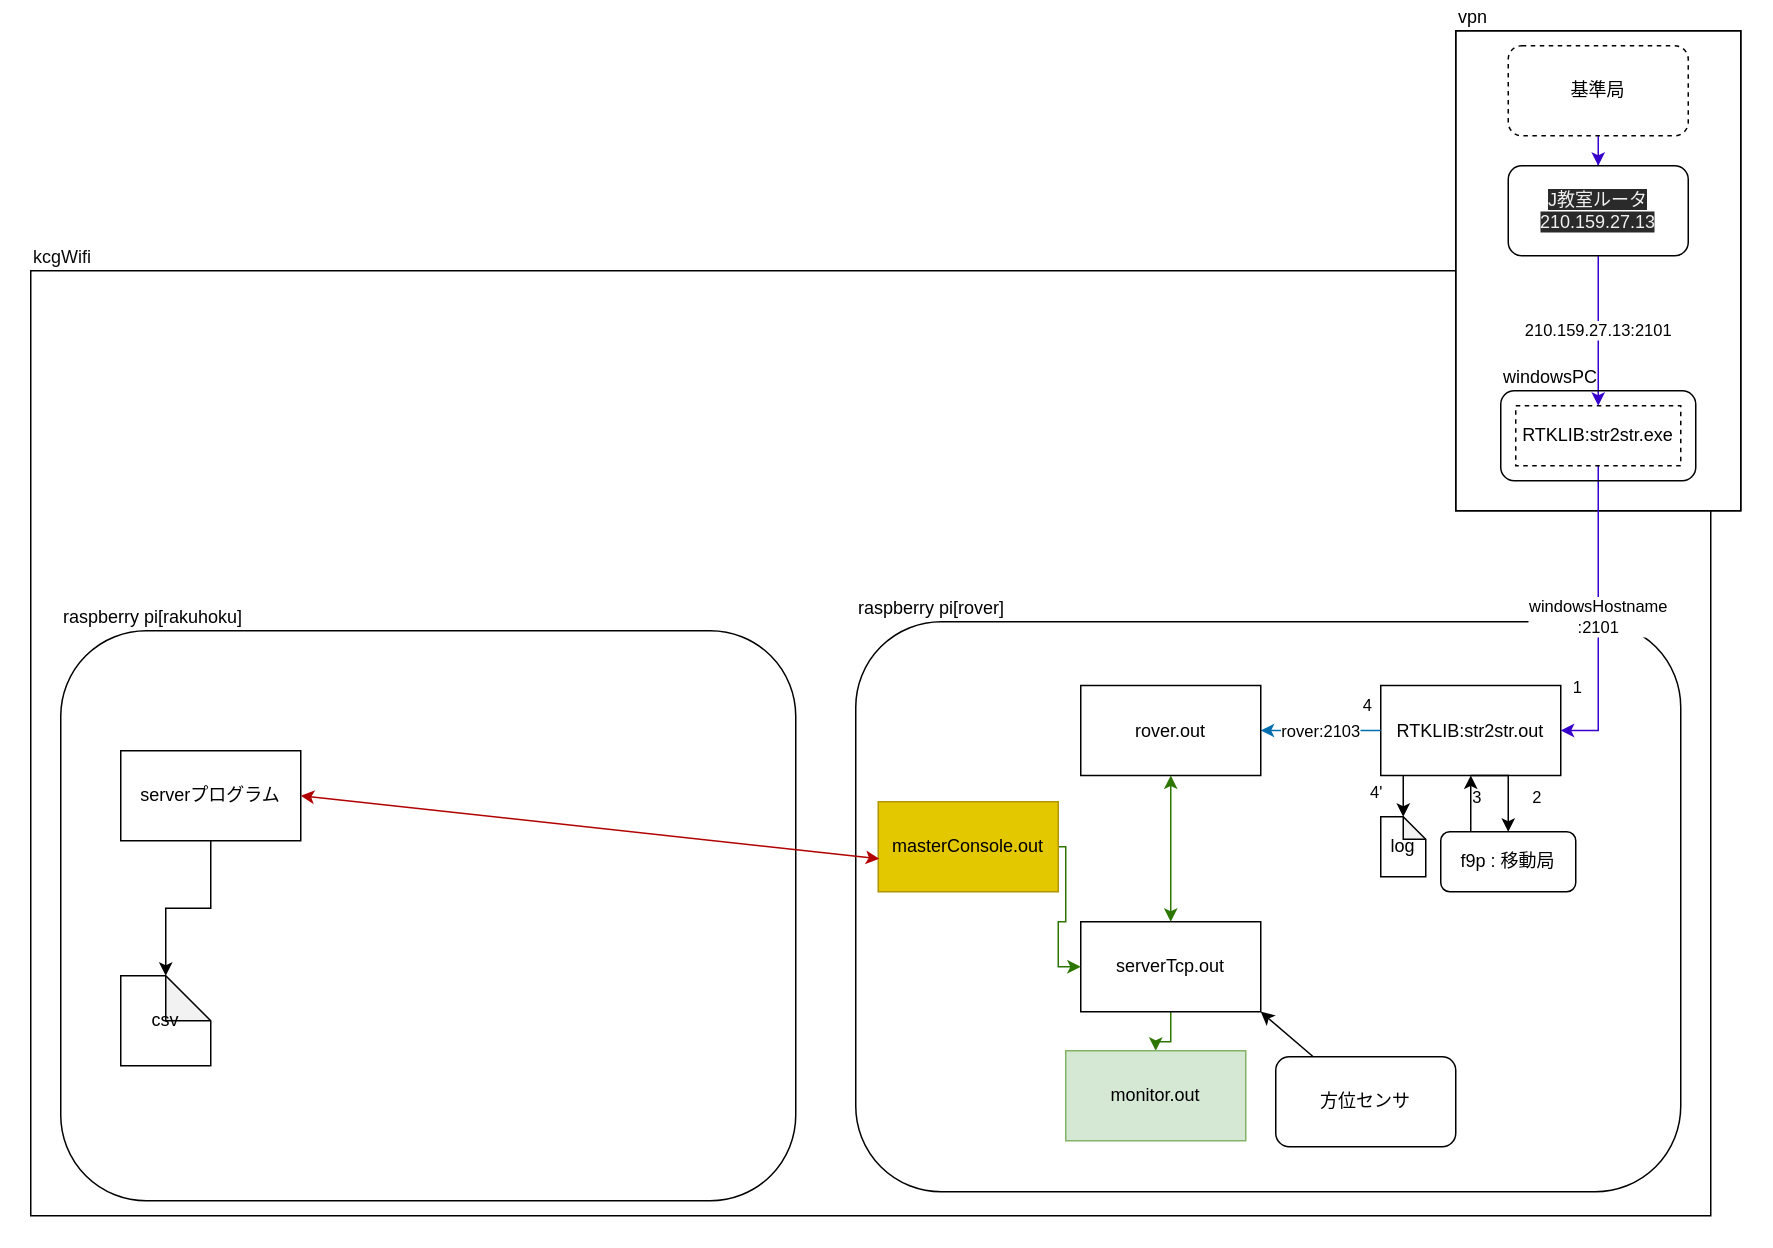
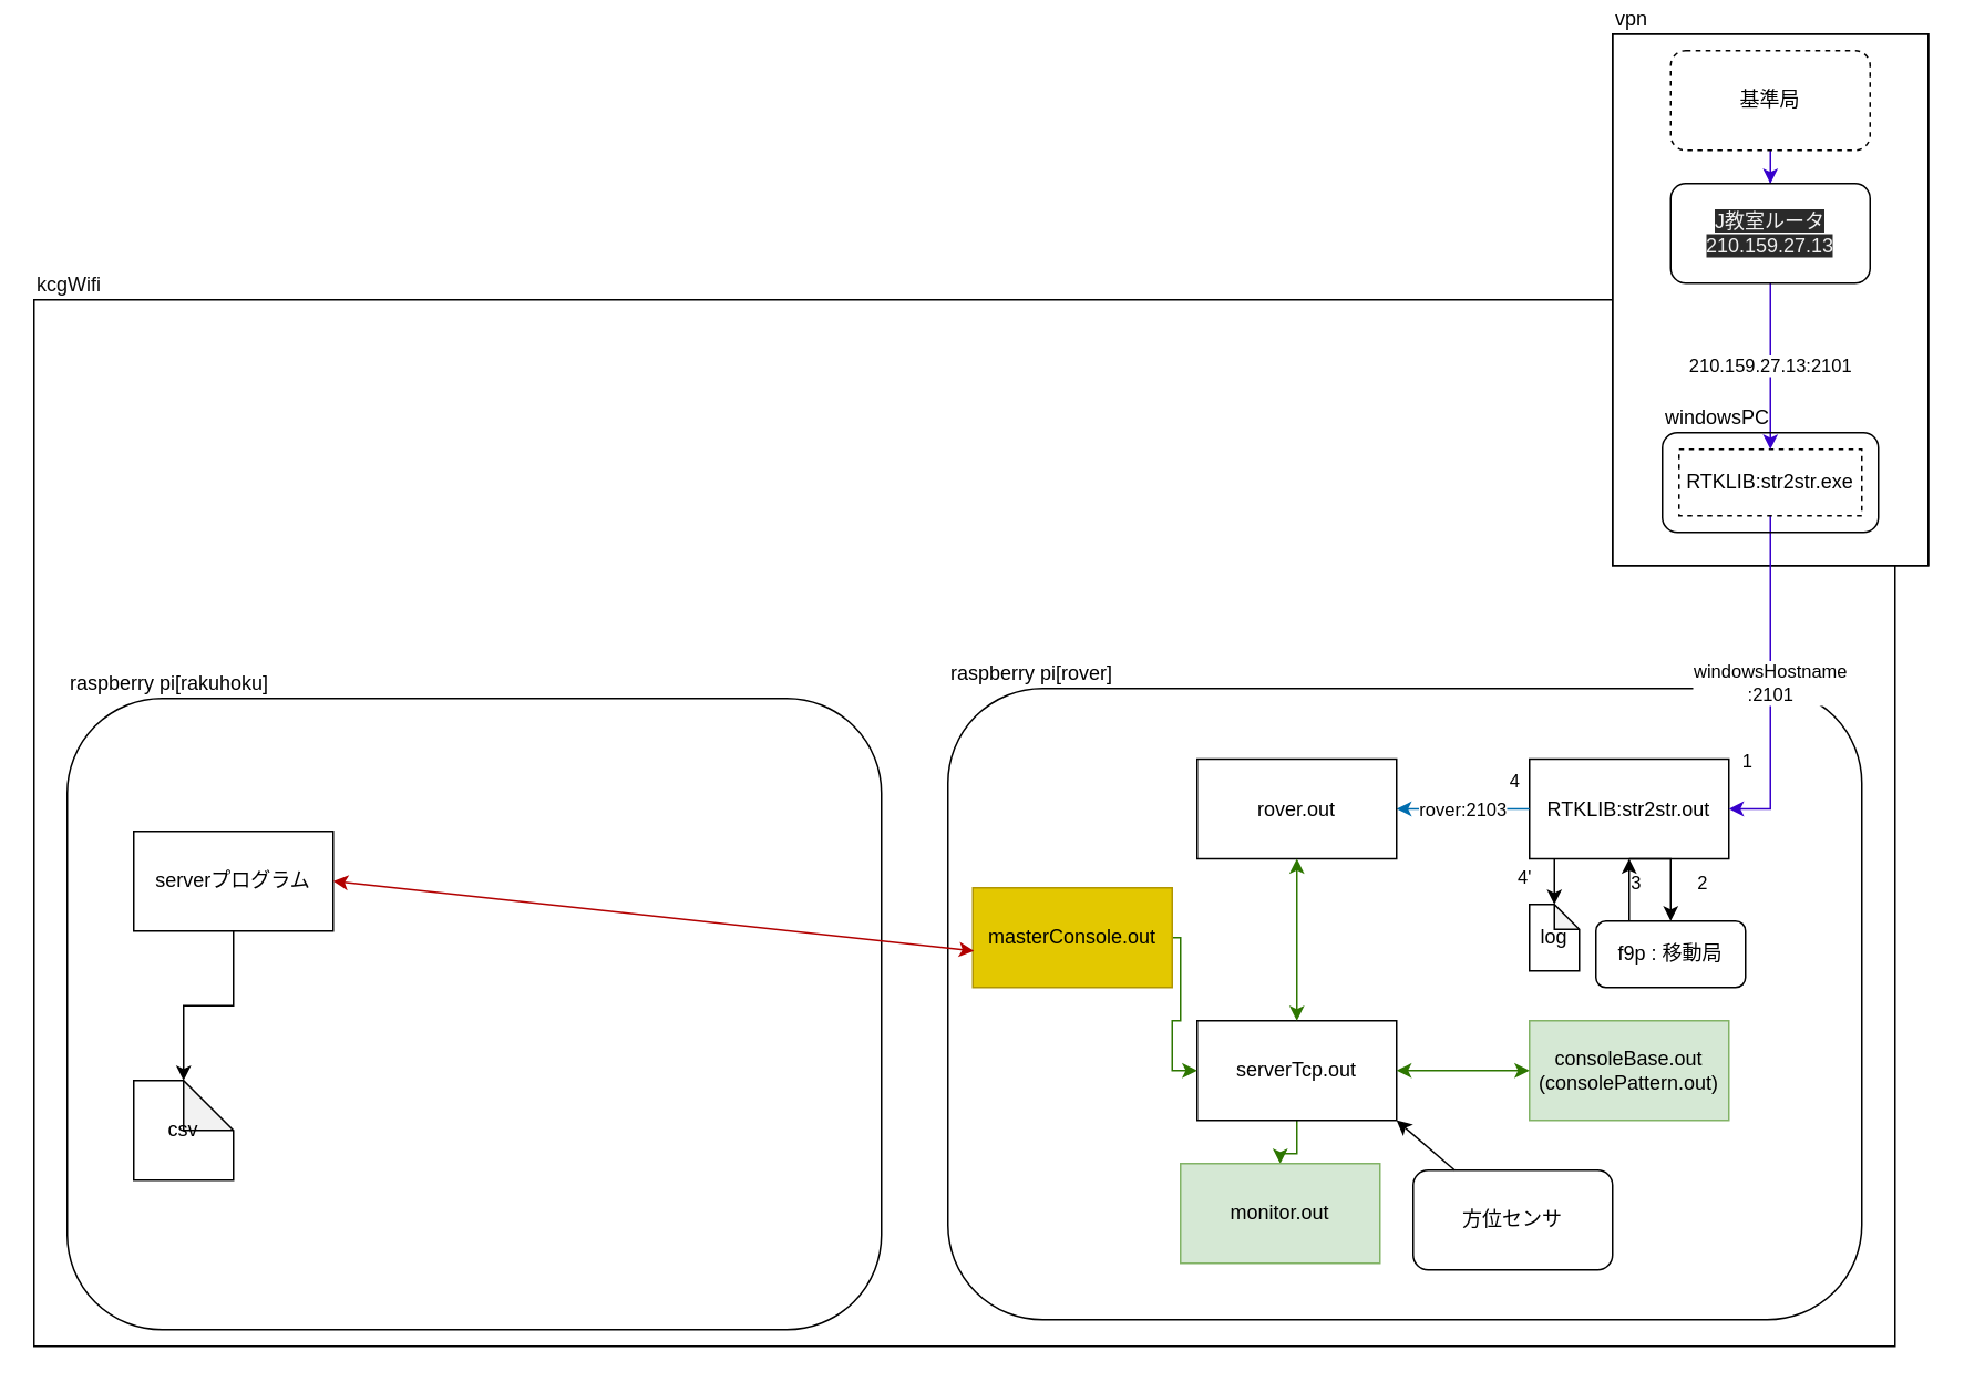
+ <mxCell id="30" value="" style="endArrow=classic;startArrow=classic;html=1;entryX=0;entryY=0.5;entryDx=0;entryDy=0;exitX=1;exitY=0.5;exitDx=0;exitDy=0;fillColor=#60a917;strokeColor=#2D7600;" parent="1" source="21" target="23" edge="1"><mxGeometry width="50" height="50" relative="1" as="geometry"><mxPoint x="670" y="480" as="sourcePoint" /><mxPoint x="610" y="380" as="targetPoint" /></mxGeometry></mxCell>
+ <mxCell id="23" value="consoleBase.out&lt;br&gt;(consolePattern.out)" style="rounded=0;whiteSpace=wrap;html=1;fillColor=#d5e8d4;align=center;strokeColor=#82b366;fontColor=#000000;" parent="1" vertex="1"><mxGeometry x="920" y="614" width="120" height="60" as="geometry" /></mxCell>
